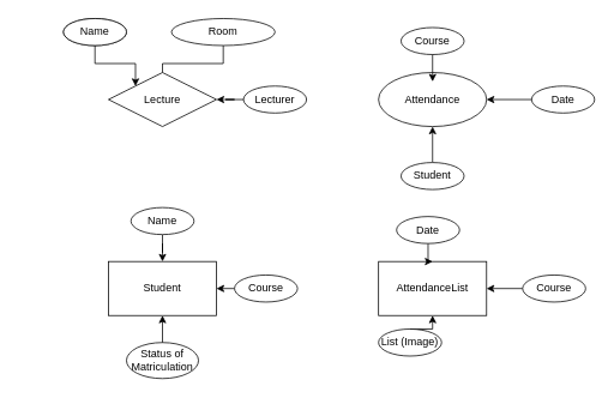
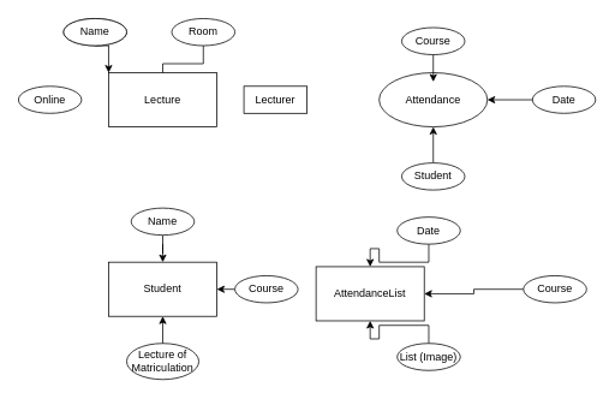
- <mxCell id="9" value="Room" style="ellipse;whiteSpace=wrap;html=1;" parent="1" vertex="1"><mxGeometry x="190" y="20" width="115" height="30" as="geometry" /></mxCell>
+ <mxCell id="9" value="Room" style="ellipse;whiteSpace=wrap;html=1;" parent="1" vertex="1"><mxGeometry x="190" y="20" width="70" height="30" as="geometry" /></mxCell>
+ <mxCell id="10" value="Online" style="ellipse;whiteSpace=wrap;html=1;" parent="1" vertex="1"><mxGeometry x="20" y="95" width="70" height="30" as="geometry" /></mxCell>
- <mxCell id="2" value="Lecture" style="rhombus;whiteSpace=wrap;html=1;" parent="1" vertex="1"><mxGeometry x="120" y="80" width="120" height="60" as="geometry" /></mxCell>
+ <mxCell id="2" value="Lecture" style="rounded=0;whiteSpace=wrap;html=1;" parent="1" vertex="1"><mxGeometry x="120" y="80" width="120" height="60" as="geometry" /></mxCell>
- <mxCell id="11" value="" style="edgeStyle=orthogonalEdgeStyle;rounded=0;orthogonalLoop=1;jettySize=auto;html=1;" parent="1" source="12" target="2" edge="1"><mxGeometry relative="1" as="geometry" /></mxCell>
- <mxCell id="12" value="Lecturer" style="ellipse;whiteSpace=wrap;html=1;" parent="1" vertex="1"><mxGeometry x="270" y="95" width="70" height="30" as="geometry" /></mxCell>
+ <mxCell id="12" value="Lecturer" style="whiteSpace=wrap;html=1;rounded=0;" parent="1" vertex="1"><mxGeometry x="270" y="95" width="70" height="30" as="geometry" /></mxCell>
- <mxCell id="25" value="AttendanceList" style="rounded=0;whiteSpace=wrap;html=1;" vertex="1" parent="1"><mxGeometry x="420" y="290" width="120" height="60" as="geometry" /></mxCell>
+ <mxCell id="25" value="AttendanceList" style="rounded=0;whiteSpace=wrap;html=1;" vertex="1" parent="1"><mxGeometry x="350" y="295" width="120" height="60" as="geometry" /></mxCell>
- <mxCell id="29" value="List (Image)" style="ellipse;whiteSpace=wrap;html=1;" vertex="1" parent="1"><mxGeometry x="420" y="365" width="70" height="30" as="geometry" /></mxCell>
+ <mxCell id="29" value="List (Image)" style="ellipse;whiteSpace=wrap;html=1;" vertex="1" parent="1"><mxGeometry x="440" y="380" width="70" height="30" as="geometry" /></mxCell>
- <mxCell id="17" value="Status of Matriculation" style="ellipse;whiteSpace=wrap;html=1;" parent="1" vertex="1"><mxGeometry x="140" y="380" width="80" height="40" as="geometry" /></mxCell>
+ <mxCell id="17" value="Lecture of Matriculation" style="ellipse;whiteSpace=wrap;html=1;" parent="1" vertex="1"><mxGeometry x="140" y="380" width="80" height="40" as="geometry" /></mxCell>
